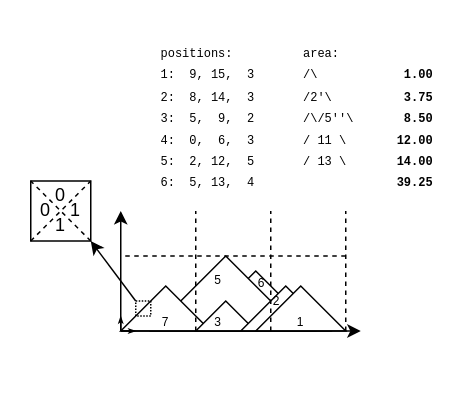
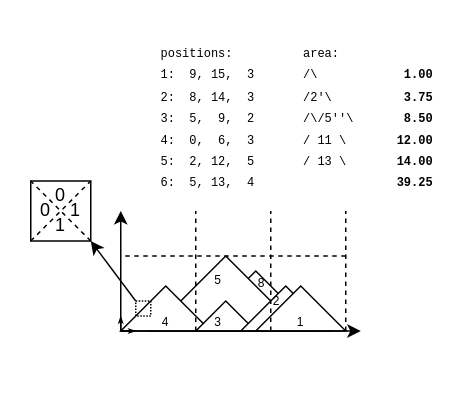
- <mxCell id="13" value="&lt;font style=&quot;font-size: 8px&quot;&gt;6&lt;/font&gt;" style="text;html=1;strokeColor=none;fillColor=none;align=center;verticalAlign=middle;whiteSpace=wrap;rounded=0;" parent="1" vertex="1"><mxGeometry x="169" y="179.5" width="10" height="15" as="geometry" /></mxCell>
+ <mxCell id="13" value="&lt;font style=&quot;font-size: 8px&quot;&gt;8&lt;/font&gt;" style="text;html=1;strokeColor=none;fillColor=none;align=center;verticalAlign=middle;whiteSpace=wrap;rounded=0;" parent="1" vertex="1"><mxGeometry x="169" y="179.5" width="10" height="15" as="geometry" /></mxCell>
- <mxCell id="11" value="&lt;font style=&quot;font-size: 8px&quot;&gt;7&lt;/font&gt;" style="text;html=1;strokeColor=none;fillColor=none;align=center;verticalAlign=middle;whiteSpace=wrap;rounded=0;" parent="1" vertex="1"><mxGeometry x="105" y="205" width="10" height="15" as="geometry" /></mxCell>
+ <mxCell id="11" value="&lt;font style=&quot;font-size: 8px&quot;&gt;4&lt;/font&gt;" style="text;html=1;strokeColor=none;fillColor=none;align=center;verticalAlign=middle;whiteSpace=wrap;rounded=0;" parent="1" vertex="1"><mxGeometry x="105" y="205" width="10" height="15" as="geometry" /></mxCell>
